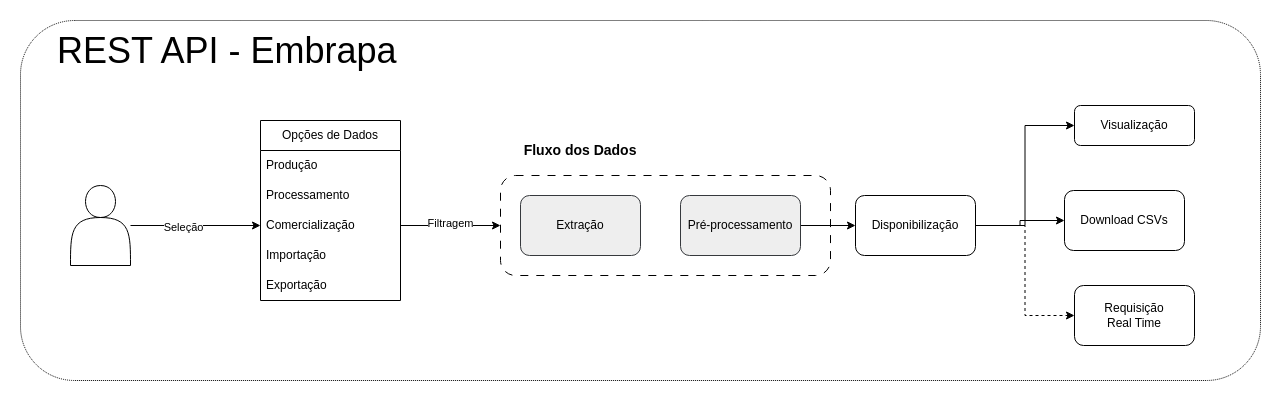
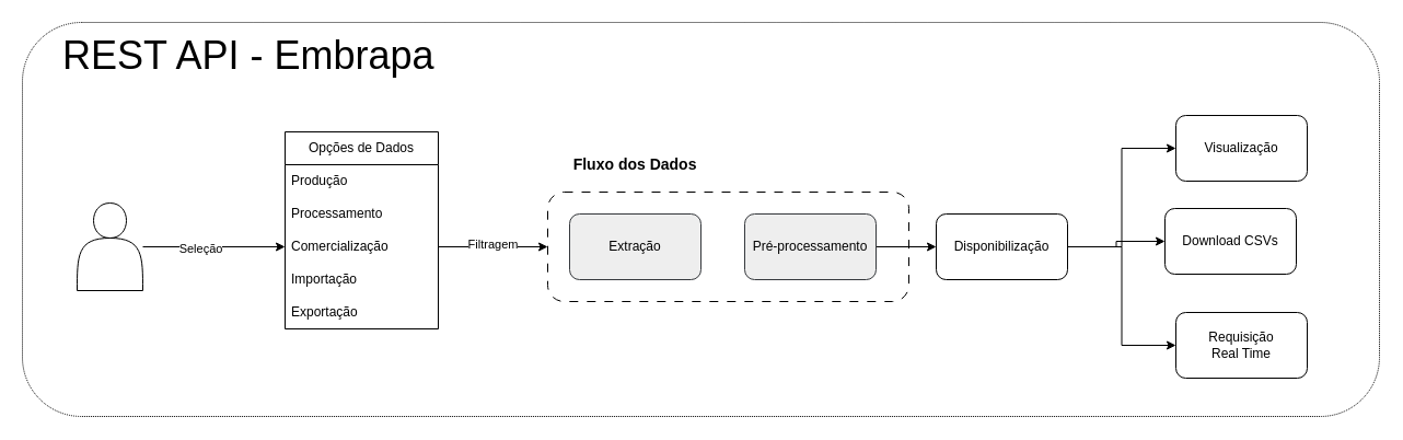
- <mxCell id="2" value="Visualização" style="rounded=1;whiteSpace=wrap;html=1;" vertex="1" parent="1"><mxGeometry x="1074" y="105" width="120" height="40" as="geometry" /></mxCell>
+ <mxCell id="2" value="Visualização" style="rounded=1;whiteSpace=wrap;html=1;" vertex="1" parent="1"><mxGeometry x="1074" y="105" width="120" height="60" as="geometry" /></mxCell>
- <mxCell id="7" style="edgeStyle=orthogonalEdgeStyle;rounded=0;orthogonalLoop=1;jettySize=auto;html=1;entryX=0;entryY=0.5;entryDx=0;entryDy=0;dashed=1;" edge="1" parent="1" source="8" target="4"><mxGeometry relative="1" as="geometry" /></mxCell>
+ <mxCell id="7" style="edgeStyle=orthogonalEdgeStyle;rounded=0;orthogonalLoop=1;jettySize=auto;html=1;entryX=0;entryY=0.5;entryDx=0;entryDy=0;" edge="1" parent="1" source="8" target="4"><mxGeometry relative="1" as="geometry" /></mxCell>
